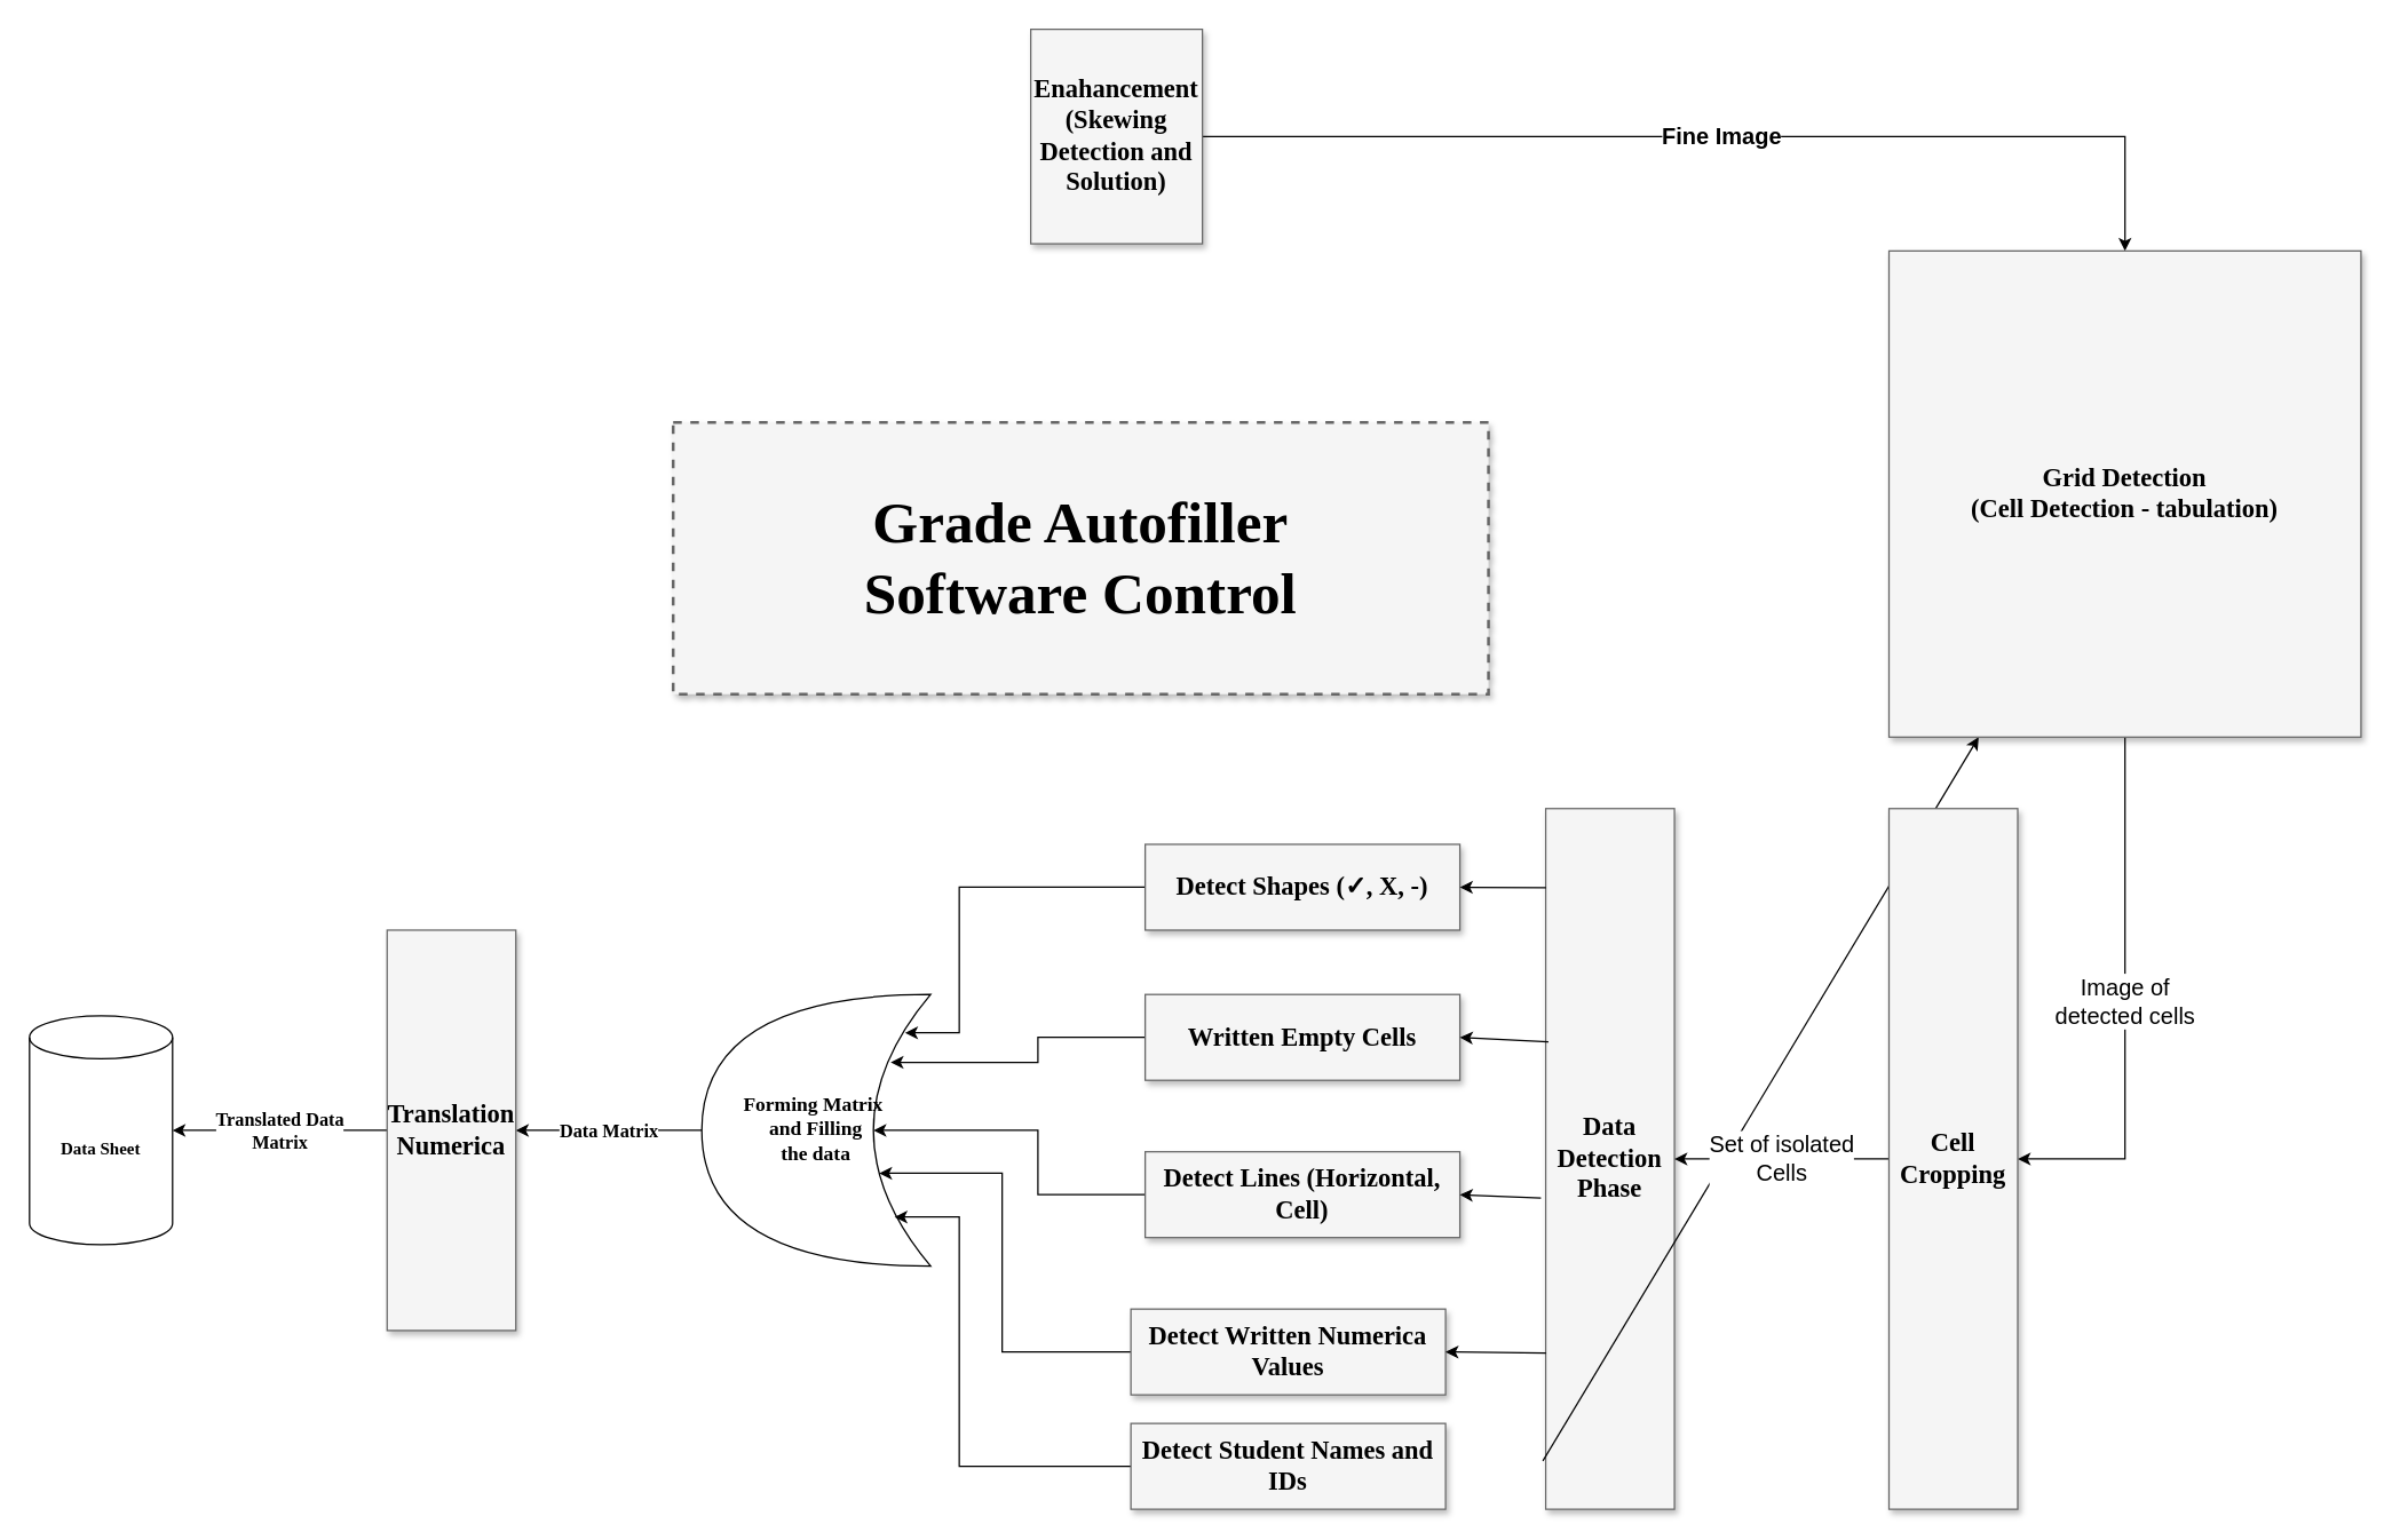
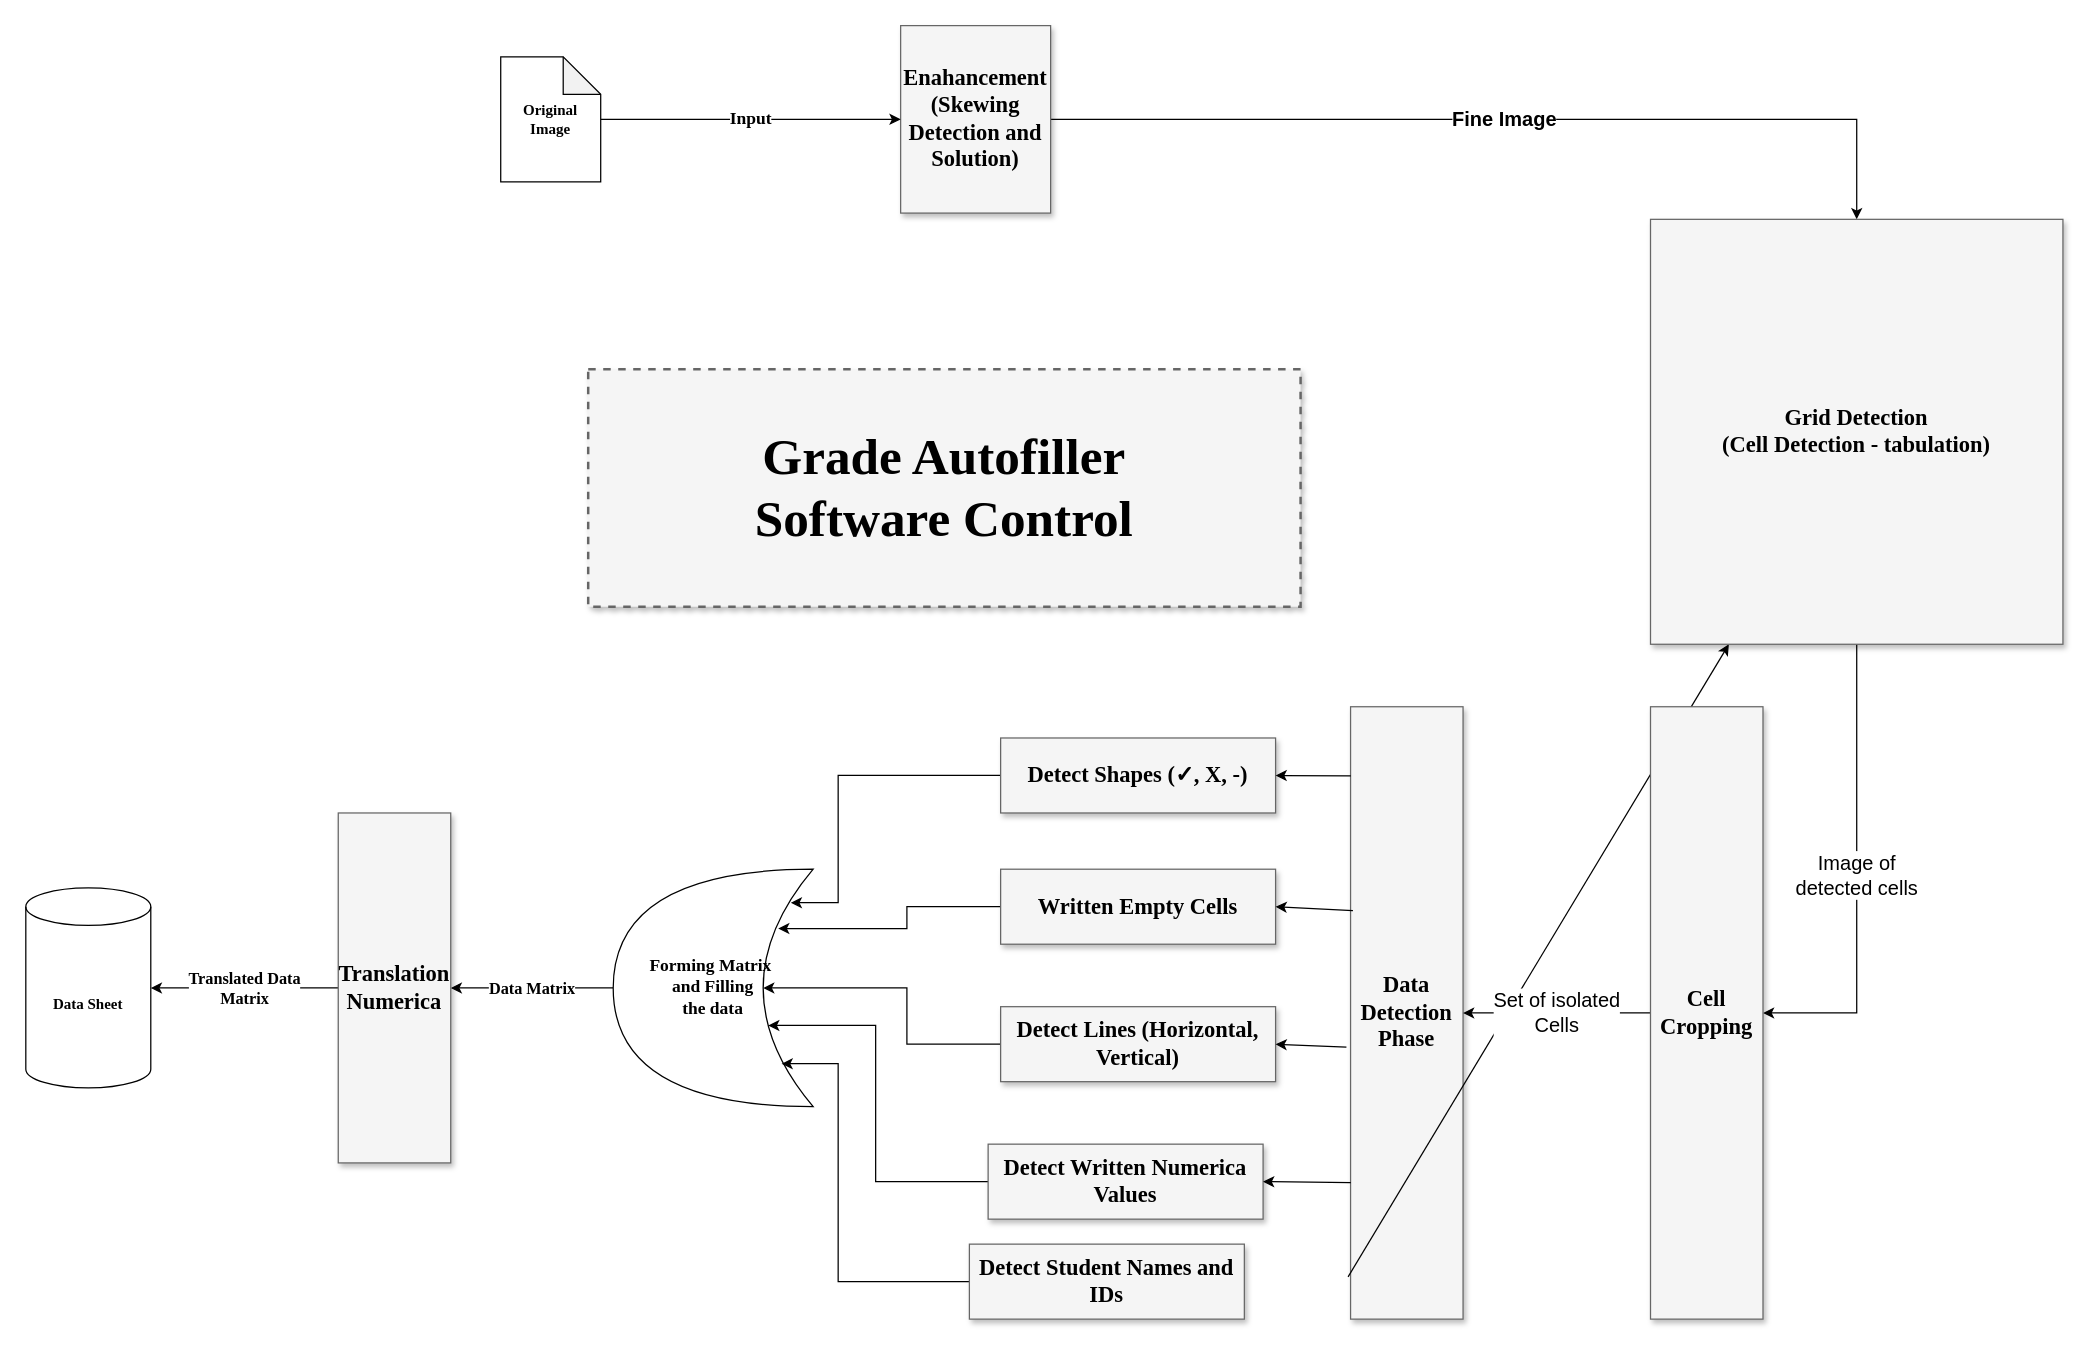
+ <mxCell id="7" value="Original Image" style="shape=note;whiteSpace=wrap;html=1;backgroundOutline=1;darkOpacity=0.05;fontFamily=Times New Roman;fontStyle=1" parent="1" vertex="1"><mxGeometry x="400" y="45" width="80" height="100" as="geometry" /></mxCell>
+ <mxCell id="6" value="Input" style="edgeStyle=orthogonalEdgeStyle;rounded=0;orthogonalLoop=1;jettySize=auto;html=1;entryX=0;entryY=0.5;entryDx=0;entryDy=0;fontFamily=Times New Roman;fontStyle=1;fontSize=14;" parent="1" source="7" target="4" edge="1"><mxGeometry relative="1" as="geometry"><mxPoint x="697" y="-14" as="targetPoint" /></mxGeometry></mxCell>
- <mxCell id="14" value="Detect Lines (Horizontal, Cell)" style="whiteSpace=wrap;html=1;shadow=1;fontSize=18;fillColor=#f5f5f5;strokeColor=#666666;direction=south;fontFamily=Times New Roman;fontStyle=1" parent="1" vertex="1"><mxGeometry x="800" y="805" width="220" height="60" as="geometry" /></mxCell>
+ <mxCell id="14" value="Detect Lines (Horizontal, Vertical)" style="whiteSpace=wrap;html=1;shadow=1;fontSize=18;fillColor=#f5f5f5;strokeColor=#666666;direction=south;fontFamily=Times New Roman;fontStyle=1" parent="1" vertex="1"><mxGeometry x="800" y="805" width="220" height="60" as="geometry" /></mxCell>
- <mxCell id="26" value="Detect Student Names and IDs" style="whiteSpace=wrap;html=1;shadow=1;fontSize=18;fillColor=#f5f5f5;strokeColor=#666666;direction=south;fontFamily=Times New Roman;fontStyle=1" parent="1" vertex="1"><mxGeometry x="790" y="995" width="220" height="60" as="geometry" /></mxCell>
+ <mxCell id="26" value="Detect Student Names and IDs" style="whiteSpace=wrap;html=1;shadow=1;fontSize=18;fillColor=#f5f5f5;strokeColor=#666666;direction=south;fontFamily=Times New Roman;fontStyle=1" parent="1" vertex="1"><mxGeometry x="775" y="995" width="220" height="60" as="geometry" /></mxCell>
